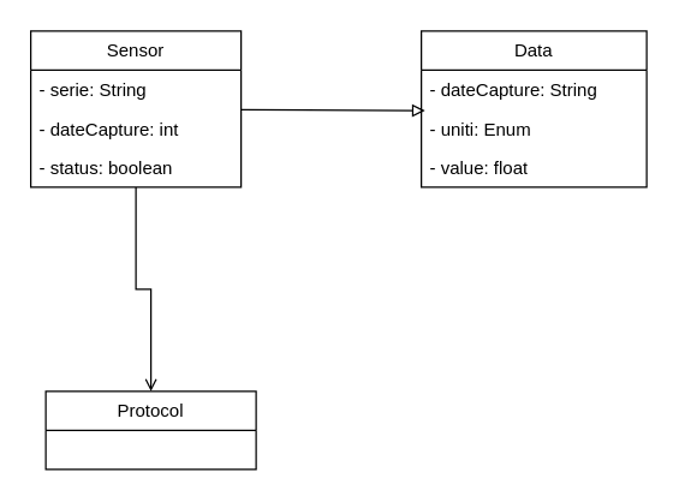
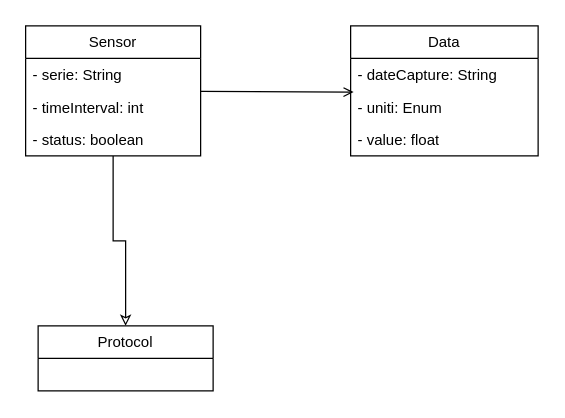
- <mxCell id="2" style="rounded=0;orthogonalLoop=1;jettySize=auto;html=1;entryX=0.016;entryY=1.038;entryDx=0;entryDy=0;entryPerimeter=0;endArrow=block;endFill=0;" parent="1" source="4" target="10" edge="1"><mxGeometry relative="1" as="geometry"><mxPoint x="270" y="72" as="targetPoint" /></mxGeometry></mxCell>
+ <mxCell id="2" style="rounded=0;orthogonalLoop=1;jettySize=auto;html=1;entryX=0.016;entryY=1.038;entryDx=0;entryDy=0;entryPerimeter=0;endArrow=open;endFill=0;" parent="1" source="4" target="10" edge="1"><mxGeometry relative="1" as="geometry"><mxPoint x="270" y="72" as="targetPoint" /></mxGeometry></mxCell>
- <mxCell id="6" value="- dateCapture: int" style="text;strokeColor=none;fillColor=none;align=left;verticalAlign=top;spacingLeft=4;spacingRight=4;overflow=hidden;rotatable=0;points=[[0,0.5],[1,0.5]];portConstraint=eastwest;whiteSpace=wrap;html=1;" parent="4" vertex="1"><mxGeometry y="52" width="140" height="26" as="geometry" /></mxCell>
+ <mxCell id="6" value="- timeInterval: int" style="text;strokeColor=none;fillColor=none;align=left;verticalAlign=top;spacingLeft=4;spacingRight=4;overflow=hidden;rotatable=0;points=[[0,0.5],[1,0.5]];portConstraint=eastwest;whiteSpace=wrap;html=1;" parent="4" vertex="1"><mxGeometry y="52" width="140" height="26" as="geometry" /></mxCell>
- <mxCell id="3" style="edgeStyle=orthogonalEdgeStyle;rounded=0;orthogonalLoop=1;jettySize=auto;html=1;endArrow=open;endFill=0;" parent="1" source="4" target="8" edge="1"><mxGeometry relative="1" as="geometry" /></mxCell>
+ <mxCell id="3" style="edgeStyle=orthogonalEdgeStyle;rounded=0;orthogonalLoop=1;jettySize=auto;html=1;endArrow=classic;endFill=0;" parent="1" source="4" target="8" edge="1"><mxGeometry relative="1" as="geometry" /></mxCell>
